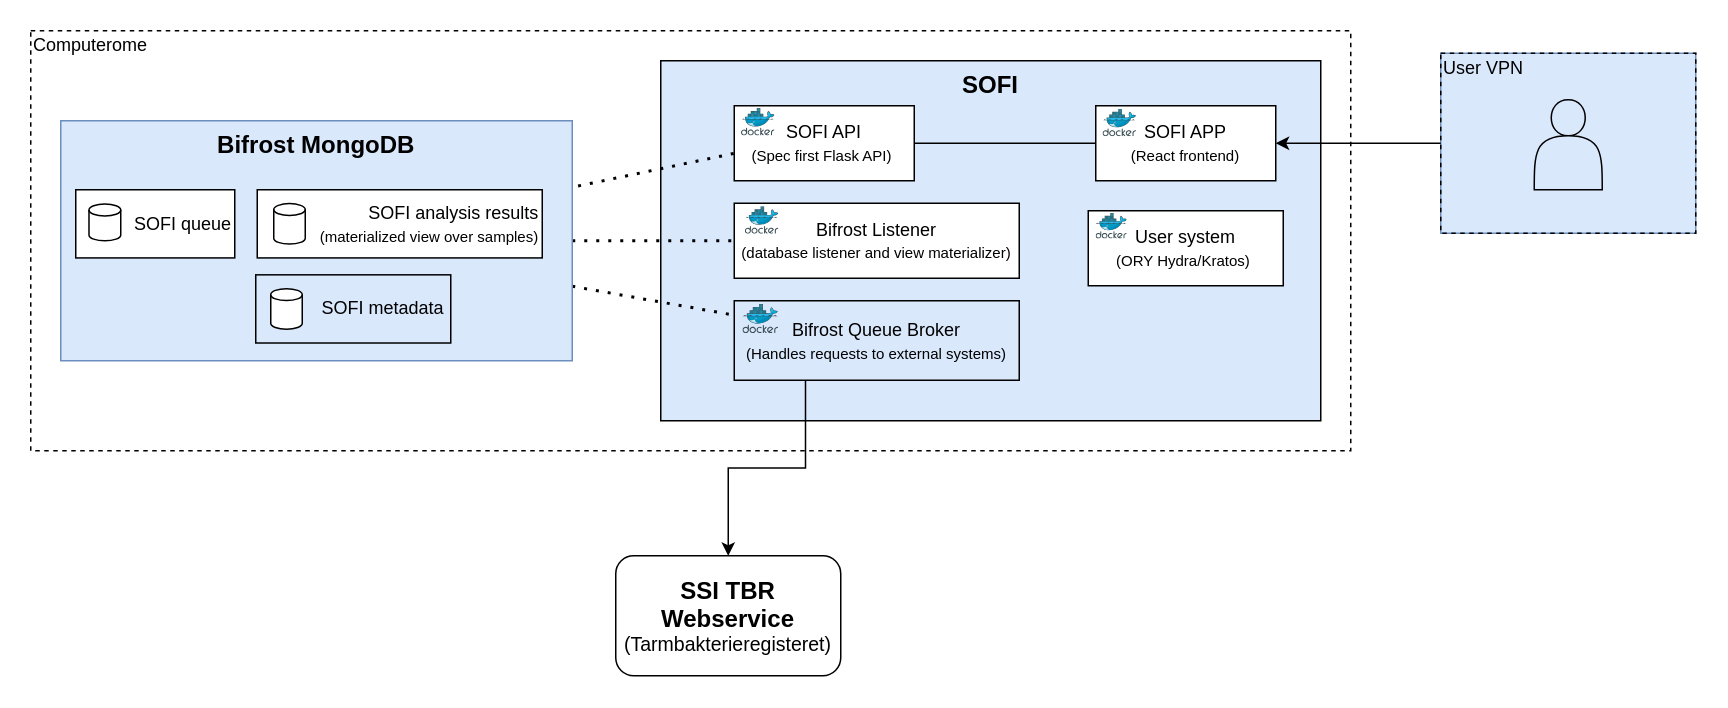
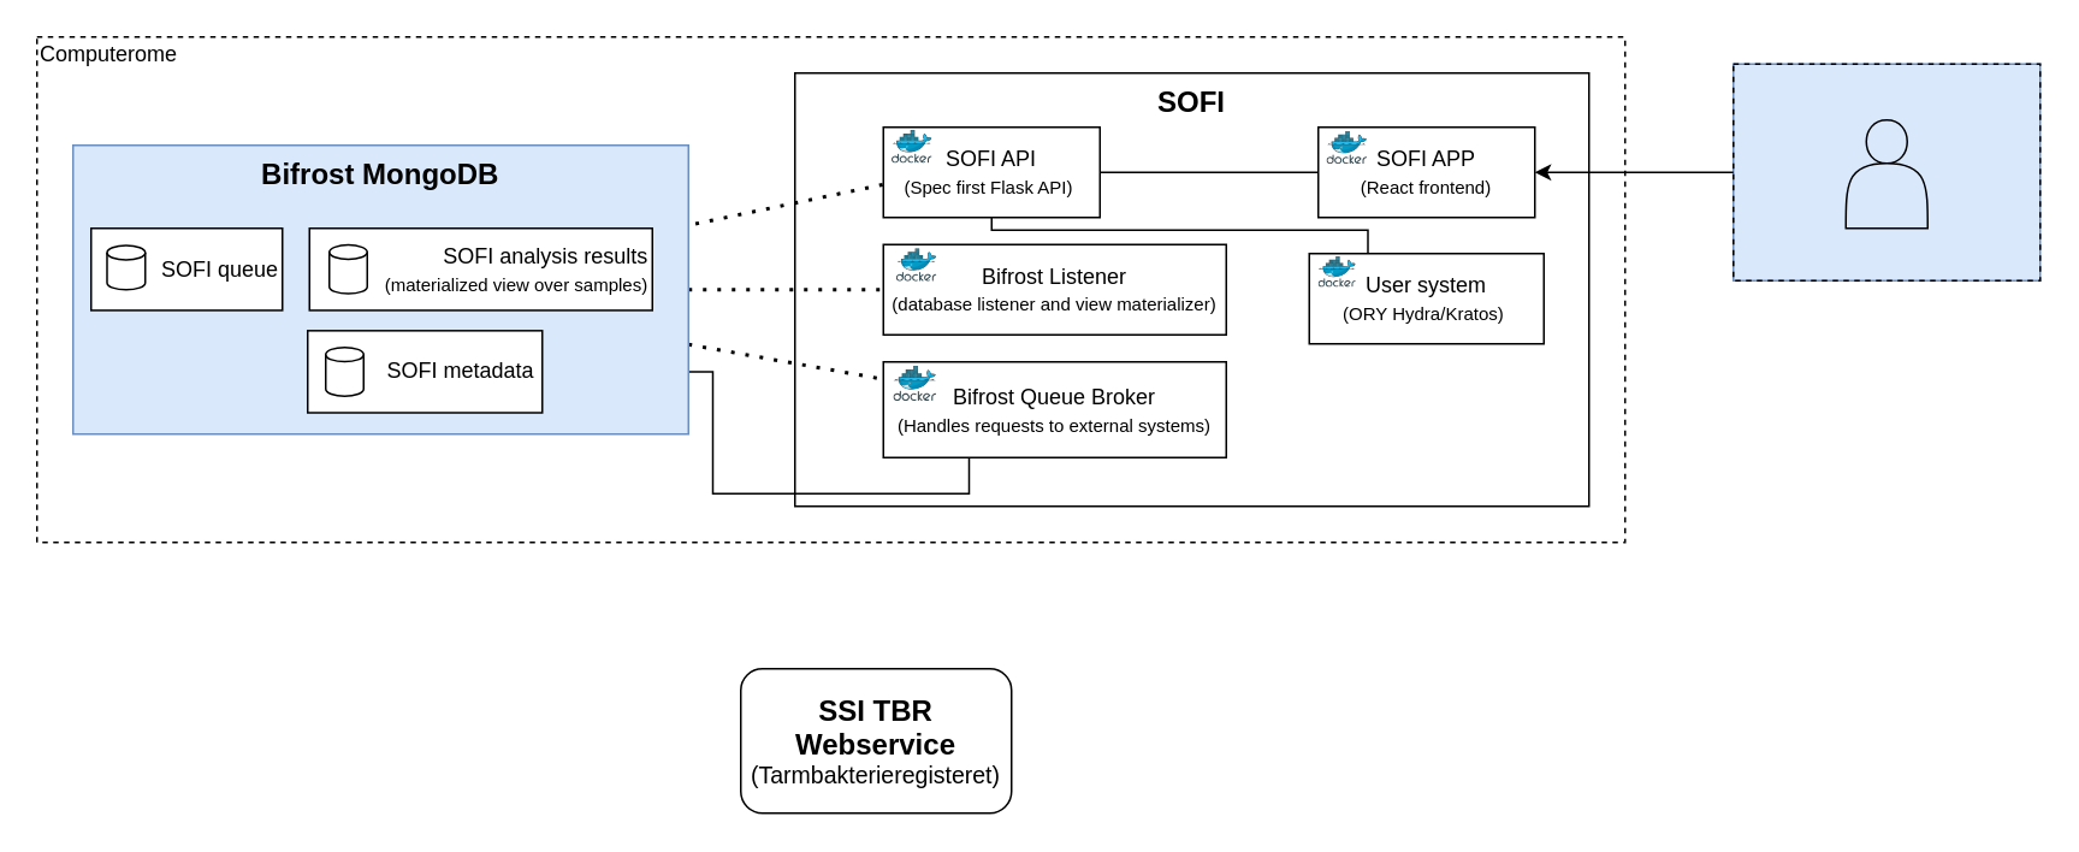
- <mxCell id="26" value="User VPN" style="text;html=1;strokeColor=none;fillColor=none;align=left;verticalAlign=middle;whiteSpace=wrap;rounded=0;dashed=1;" parent="24" vertex="1"><mxGeometry width="80" height="20" as="geometry" /></mxCell>
- <mxCell id="5" value="&lt;b&gt;&lt;font style=&quot;font-size: 16px&quot;&gt;SOFI&lt;/font&gt;&lt;/b&gt;" style="rounded=0;whiteSpace=wrap;html=1;verticalAlign=top;fillColor=#dae8fc;" parent="1" vertex="1"><mxGeometry x="440" y="40" width="440" height="240" as="geometry" /></mxCell>
+ <mxCell id="5" value="&lt;b&gt;&lt;font style=&quot;font-size: 16px&quot;&gt;SOFI&lt;/font&gt;&lt;/b&gt;" style="rounded=0;whiteSpace=wrap;html=1;verticalAlign=top;" parent="1" vertex="1"><mxGeometry x="440" y="40" width="440" height="240" as="geometry" /></mxCell>
+ <mxCell id="32" style="edgeStyle=orthogonalEdgeStyle;rounded=0;orthogonalLoop=1;jettySize=auto;html=1;exitX=0.25;exitY=0;exitDx=0;exitDy=0;entryX=0.5;entryY=1;entryDx=0;entryDy=0;endArrow=none;endFill=0;strokeWidth=1;" parent="1" source="30" target="7" edge="1"><mxGeometry relative="1" as="geometry"><Array as="points"><mxPoint x="758" y="127" /><mxPoint x="549" y="127" /></Array></mxGeometry></mxCell>
- <mxCell id="42" value="&lt;blockquote style=&quot;margin: 0 0 0 40px ; border: none ; padding: 0px&quot;&gt;&lt;div style=&quot;text-align: right&quot;&gt;SOFI metadata&lt;/div&gt;&lt;/blockquote&gt;" style="rounded=0;whiteSpace=wrap;html=1;fillColor=#dae8fc;" vertex="1" parent="41"><mxGeometry x="-10" width="130" height="45.45" as="geometry" /></mxCell>
+ <mxCell id="42" value="&lt;blockquote style=&quot;margin: 0 0 0 40px ; border: none ; padding: 0px&quot;&gt;&lt;div style=&quot;text-align: right&quot;&gt;SOFI metadata&lt;/div&gt;&lt;/blockquote&gt;" style="rounded=0;whiteSpace=wrap;html=1;" vertex="1" parent="41"><mxGeometry x="-10" width="130" height="45.45" as="geometry" /></mxCell>
- <mxCell id="22" value="Bifrost Queue Broker&lt;br&gt;&lt;span style=&quot;text-align: right&quot;&gt;&lt;font style=&quot;font-size: 10px&quot;&gt;(Handles requests to external systems)&lt;/font&gt;&lt;/span&gt;" style="rounded=0;whiteSpace=wrap;html=1;fillColor=#dae8fc;" parent="21" vertex="1"><mxGeometry width="190" height="53" as="geometry" /></mxCell>
+ <mxCell id="22" value="Bifrost Queue Broker&lt;br&gt;&lt;span style=&quot;text-align: right&quot;&gt;&lt;font style=&quot;font-size: 10px&quot;&gt;(Handles requests to external systems)&lt;/font&gt;&lt;/span&gt;" style="rounded=0;whiteSpace=wrap;html=1;" parent="21" vertex="1"><mxGeometry width="190" height="53" as="geometry" /></mxCell>
- <mxCell id="19" style="edgeStyle=orthogonalEdgeStyle;rounded=0;orthogonalLoop=1;jettySize=auto;html=1;exitX=0.25;exitY=1;exitDx=0;exitDy=0;entryX=0.5;entryY=0;entryDx=0;entryDy=0;" parent="1" source="22" target="18" edge="1"><mxGeometry relative="1" as="geometry" /></mxCell>
+ <mxCell id="19" style="edgeStyle=orthogonalEdgeStyle;rounded=0;orthogonalLoop=1;jettySize=auto;html=1;exitX=0.25;exitY=1;exitDx=0;exitDy=0;" parent="1" source="22" target="42" edge="1"><mxGeometry relative="1" as="geometry" /></mxCell>
